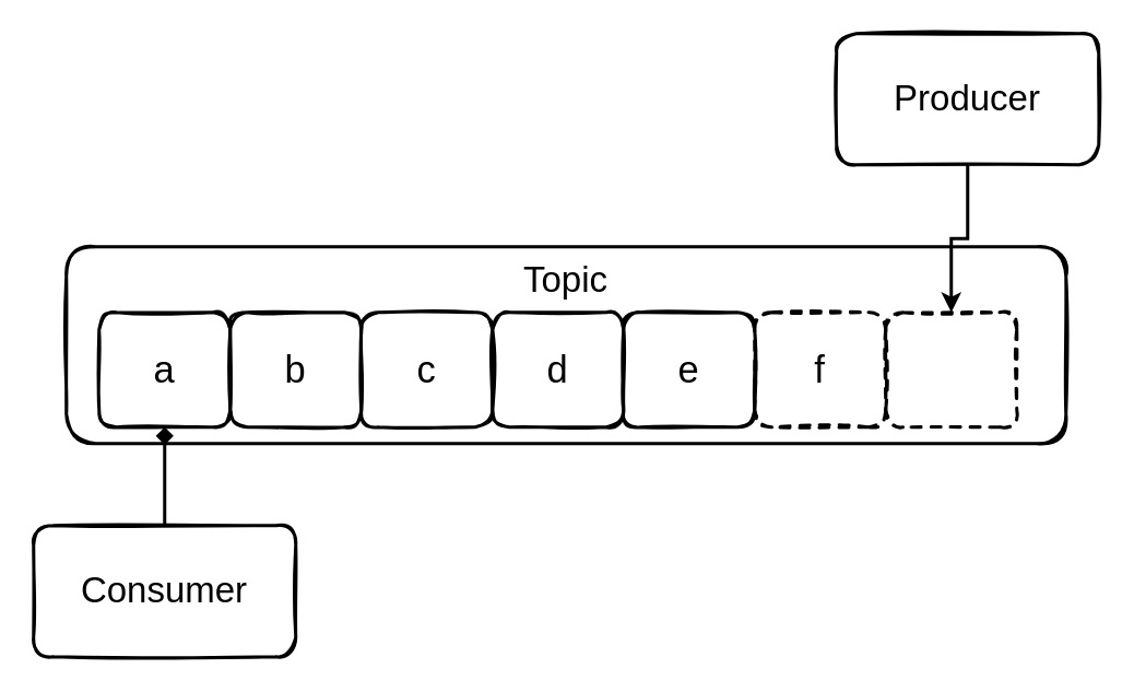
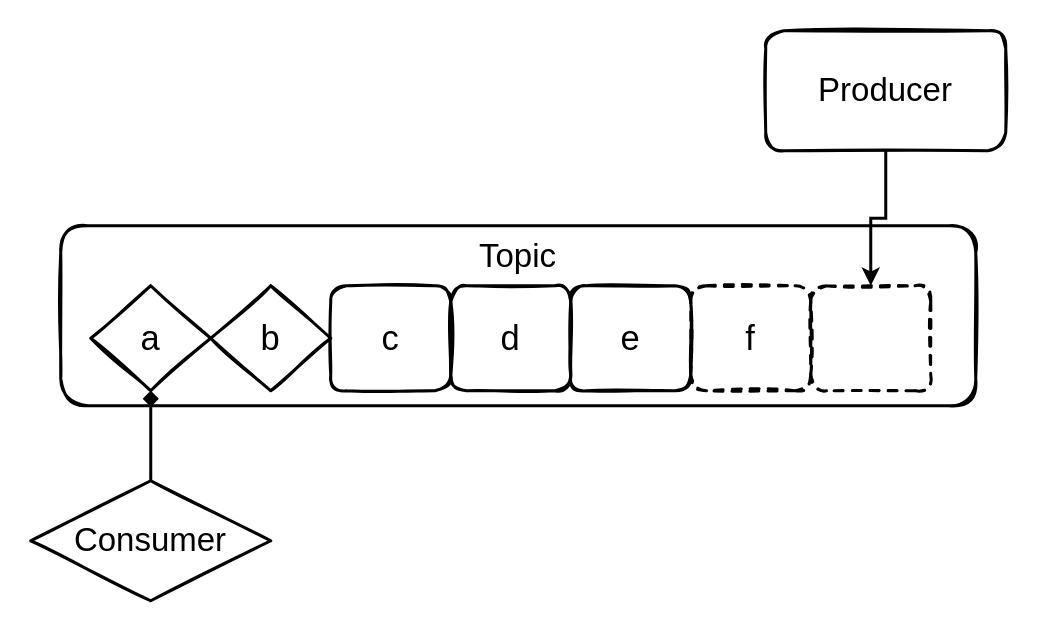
- <mxCell id="3" value="&lt;span style=&quot;font-size: 23px&quot;&gt;a&lt;/span&gt;" style="rounded=1;whiteSpace=wrap;html=1;sketch=1;strokeWidth=2;glass=0;fillStyle=auto;fillColor=none;verticalAlign=middle;" parent="1" vertex="1"><mxGeometry x="60" y="190" width="80" height="70" as="geometry" /></mxCell>
+ <mxCell id="3" value="&lt;span style=&quot;font-size: 23px&quot;&gt;a&lt;/span&gt;" style="rhombus;whiteSpace=wrap;html=1;sketch=1;strokeWidth=2;glass=0;fillStyle=auto;fillColor=none;verticalAlign=middle;" parent="1" vertex="1"><mxGeometry x="60" y="190" width="80" height="70" as="geometry" /></mxCell>
- <mxCell id="6" value="&lt;span style=&quot;font-size: 23px&quot;&gt;b&lt;/span&gt;" style="rounded=1;whiteSpace=wrap;html=1;sketch=1;strokeWidth=2;glass=0;fillStyle=auto;fillColor=none;verticalAlign=middle;" vertex="1" parent="1"><mxGeometry x="140" y="190" width="80" height="70" as="geometry" /></mxCell>
+ <mxCell id="6" value="&lt;span style=&quot;font-size: 23px&quot;&gt;b&lt;/span&gt;" style="rhombus;whiteSpace=wrap;html=1;sketch=1;strokeWidth=2;glass=0;fillStyle=auto;fillColor=none;verticalAlign=middle;" vertex="1" parent="1"><mxGeometry x="140" y="190" width="80" height="70" as="geometry" /></mxCell>
- <mxCell id="5" value="Consumer" style="rounded=1;whiteSpace=wrap;html=1;shadow=0;glass=0;sketch=1;strokeColor=#000000;strokeWidth=2;fillColor=none;fontFamily=Helvetica;fontSize=22;" vertex="1" parent="1"><mxGeometry x="20" y="320" width="160" height="80" as="geometry" /></mxCell>
+ <mxCell id="5" value="Consumer" style="rhombus;whiteSpace=wrap;html=1;shadow=0;glass=0;sketch=1;strokeColor=#000000;strokeWidth=2;fillColor=none;fontFamily=Helvetica;fontSize=22;" vertex="1" parent="1"><mxGeometry x="20" y="320" width="160" height="80" as="geometry" /></mxCell>
